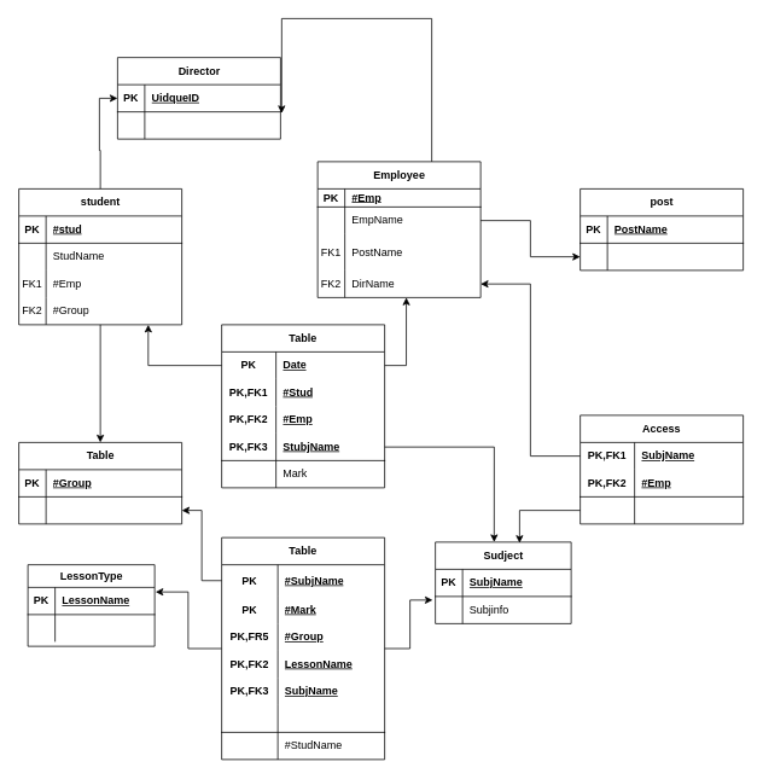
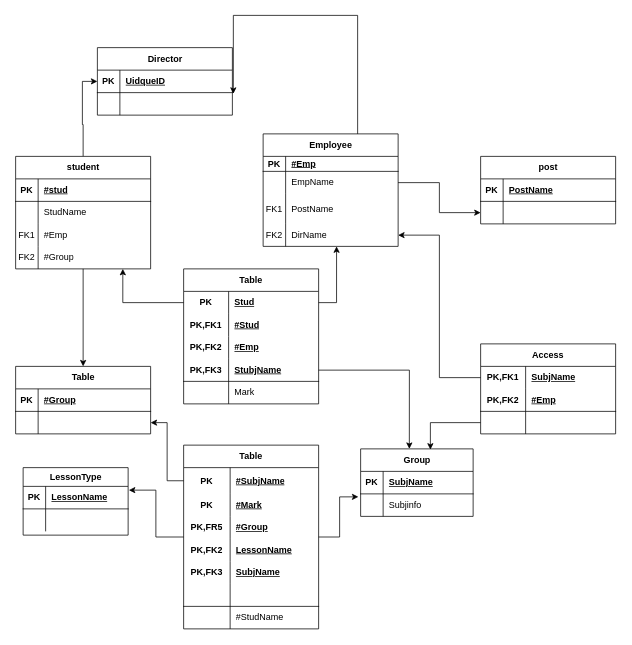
- <mxCell id="51" value="Date" style="shape=partialRectangle;connectable=0;fillColor=none;top=0;left=0;bottom=0;right=0;align=left;spacingLeft=6;fontStyle=5;overflow=hidden;html=1;whiteSpace=wrap;" parent="49" vertex="1"><mxGeometry x="60" width="120" height="30" as="geometry"><mxRectangle width="120" height="30" as="alternateBounds" /></mxGeometry></mxCell>
+ <mxCell id="51" value="Stud" style="shape=partialRectangle;connectable=0;fillColor=none;top=0;left=0;bottom=0;right=0;align=left;spacingLeft=6;fontStyle=5;overflow=hidden;html=1;whiteSpace=wrap;" parent="49" vertex="1"><mxGeometry x="60" width="120" height="30" as="geometry"><mxRectangle width="120" height="30" as="alternateBounds" /></mxGeometry></mxCell>
- <mxCell id="95" value="Sudject" style="shape=table;startSize=30;container=1;collapsible=1;childLayout=tableLayout;fixedRows=1;rowLines=0;fontStyle=1;align=center;resizeLast=1;html=1;" parent="1" vertex="1"><mxGeometry x="480" y="598" width="150" height="90" as="geometry" /></mxCell>
+ <mxCell id="95" value="Group" style="shape=table;startSize=30;container=1;collapsible=1;childLayout=tableLayout;fixedRows=1;rowLines=0;fontStyle=1;align=center;resizeLast=1;html=1;" parent="1" vertex="1"><mxGeometry x="480" y="598" width="150" height="90" as="geometry" /></mxCell>
